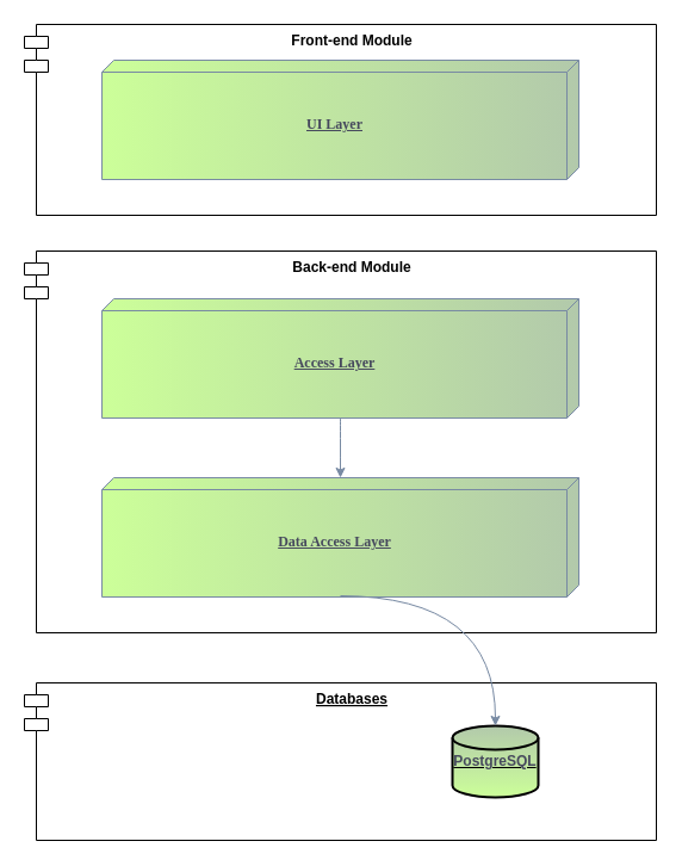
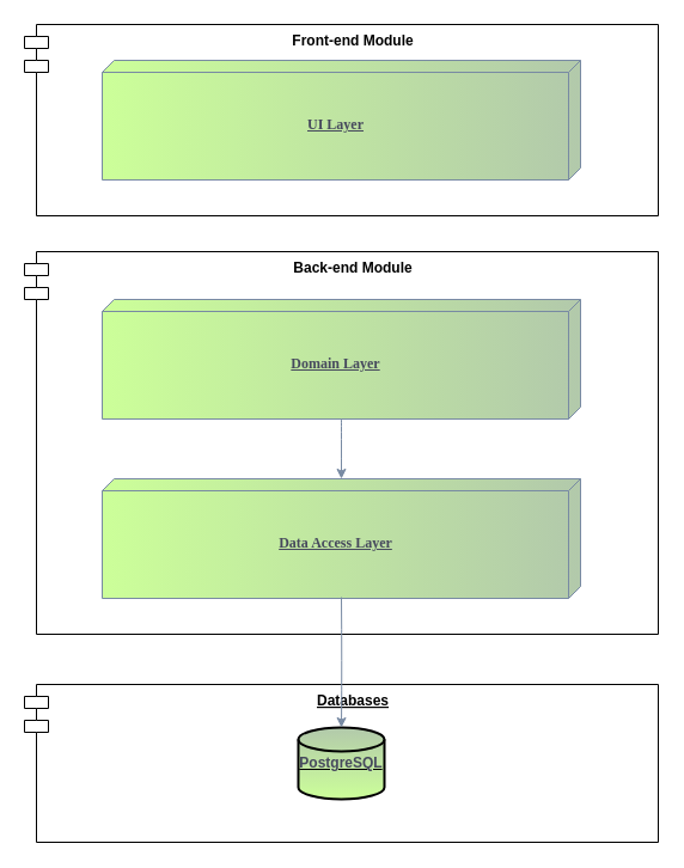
- <mxCell id="6" value="Access Layer" style="verticalAlign=middle;align=center;spacingTop=8;spacingLeft=2;spacingRight=12;shape=cube;size=10;direction=south;fontStyle=5;html=1;rounded=1;shadow=0;comic=0;labelBackgroundColor=none;strokeWidth=1;fontFamily=Verdana;fontSize=12;labelPosition=center;verticalLabelPosition=middle;fillColor=#B2C9AB;strokeColor=#788AA3;fontColor=#46495D;gradientColor=#CCFF99;" parent="1" vertex="1"><mxGeometry x="85" y="250" width="400" height="100" as="geometry" /></mxCell>
+ <mxCell id="6" value="Domain Layer" style="verticalAlign=middle;align=center;spacingTop=8;spacingLeft=2;spacingRight=12;shape=cube;size=10;direction=south;fontStyle=5;html=1;rounded=1;shadow=0;comic=0;labelBackgroundColor=none;strokeWidth=1;fontFamily=Verdana;fontSize=12;labelPosition=center;verticalLabelPosition=middle;fillColor=#B2C9AB;strokeColor=#788AA3;fontColor=#46495D;gradientColor=#CCFF99;" parent="1" vertex="1"><mxGeometry x="85" y="250" width="400" height="100" as="geometry" /></mxCell>
- <mxCell id="9" value="&lt;font color=&quot;#46495d&quot;&gt;PostgreSQL&lt;/font&gt;" style="strokeWidth=2;html=1;shape=mxgraph.flowchart.database;whiteSpace=wrap;fontStyle=5;fillColor=#B2C9AB;gradientColor=#CCFF99;" vertex="1" parent="1"><mxGeometry x="379" y="608" width="72" height="60" as="geometry" /></mxCell>
+ <mxCell id="9" value="&lt;font color=&quot;#46495d&quot;&gt;PostgreSQL&lt;/font&gt;" style="strokeWidth=2;html=1;shape=mxgraph.flowchart.database;whiteSpace=wrap;fontStyle=5;fillColor=#B2C9AB;gradientColor=#CCFF99;" vertex="1" parent="1"><mxGeometry x="249" y="608" width="72" height="60" as="geometry" /></mxCell>
